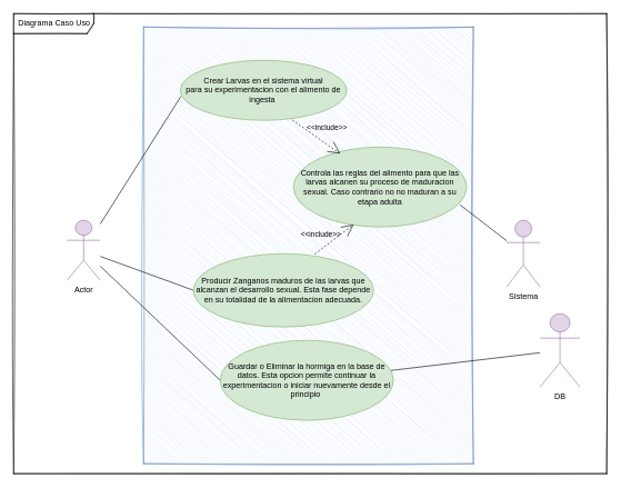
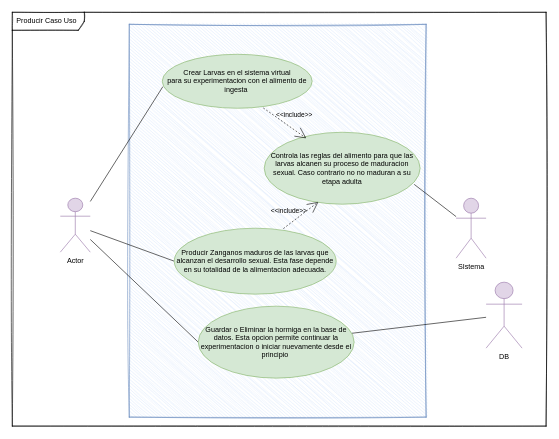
- <mxCell id="17" value="Diagrama Caso Uso" style="shape=umlFrame;whiteSpace=wrap;html=1;width=120;height=30;boundedLbl=1;verticalAlign=middle;align=left;spacingLeft=5;rounded=0;shadow=0;glass=0;sketch=1;" vertex="1" parent="1"><mxGeometry x="20" y="20" width="890" height="690" as="geometry" /></mxCell>
+ <mxCell id="17" value="Producir Caso Uso" style="shape=umlFrame;whiteSpace=wrap;html=1;width=120;height=30;boundedLbl=1;verticalAlign=middle;align=left;spacingLeft=5;rounded=0;shadow=0;glass=0;sketch=1;" vertex="1" parent="1"><mxGeometry x="20" y="20" width="890" height="690" as="geometry" /></mxCell>
